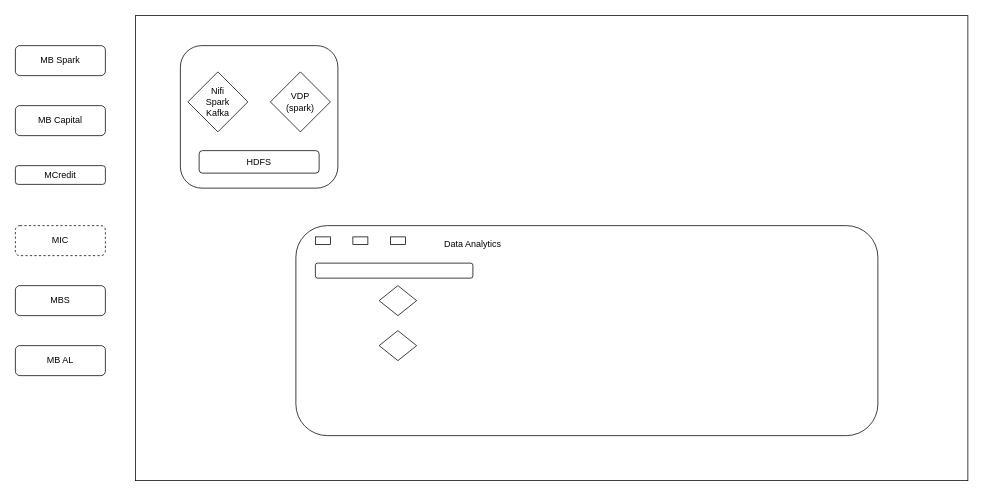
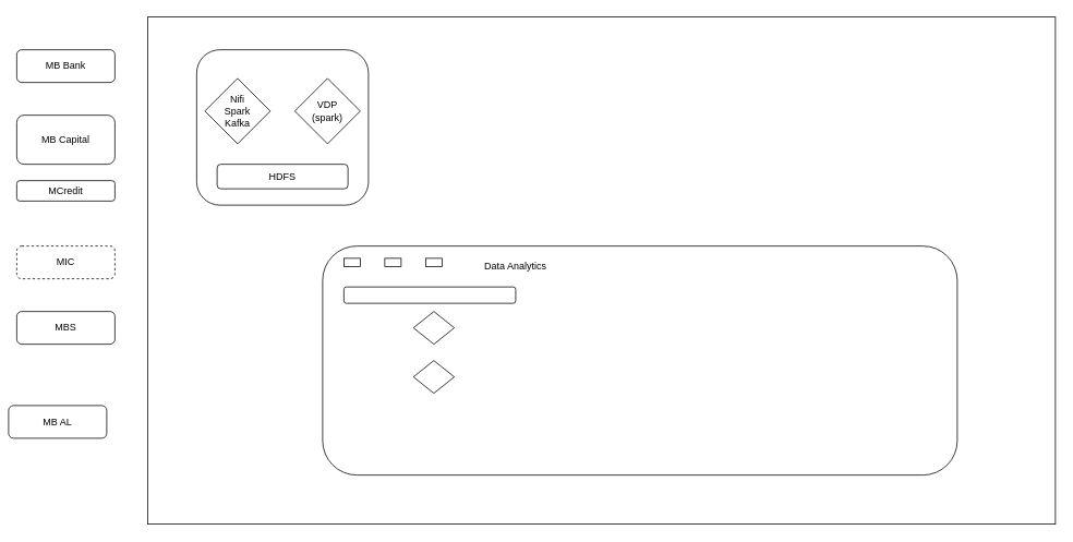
- <mxCell id="4" value="MB Spark" style="rounded=1;whiteSpace=wrap;html=1;" vertex="1" parent="1"><mxGeometry x="20" y="60" width="120" height="40" as="geometry" /></mxCell>
+ <mxCell id="4" value="MB Bank" style="rounded=1;whiteSpace=wrap;html=1;" vertex="1" parent="1"><mxGeometry x="20" y="60" width="120" height="40" as="geometry" /></mxCell>
- <mxCell id="3" value="MB Capital" style="rounded=1;whiteSpace=wrap;html=1;" vertex="1" parent="1"><mxGeometry x="20" y="140" width="120" height="40" as="geometry" /></mxCell>
+ <mxCell id="3" value="MB Capital" style="rounded=1;whiteSpace=wrap;html=1;" vertex="1" parent="1"><mxGeometry x="20" y="140" width="120" height="60" as="geometry" /></mxCell>
- <mxCell id="2" value="MB AL" style="rounded=1;whiteSpace=wrap;html=1;" vertex="1" parent="1"><mxGeometry x="20" y="460" width="120" height="40" as="geometry" /></mxCell>
+ <mxCell id="2" value="MB AL" style="rounded=1;whiteSpace=wrap;html=1;" vertex="1" parent="1"><mxGeometry x="10" y="495" width="120" height="40" as="geometry" /></mxCell>
